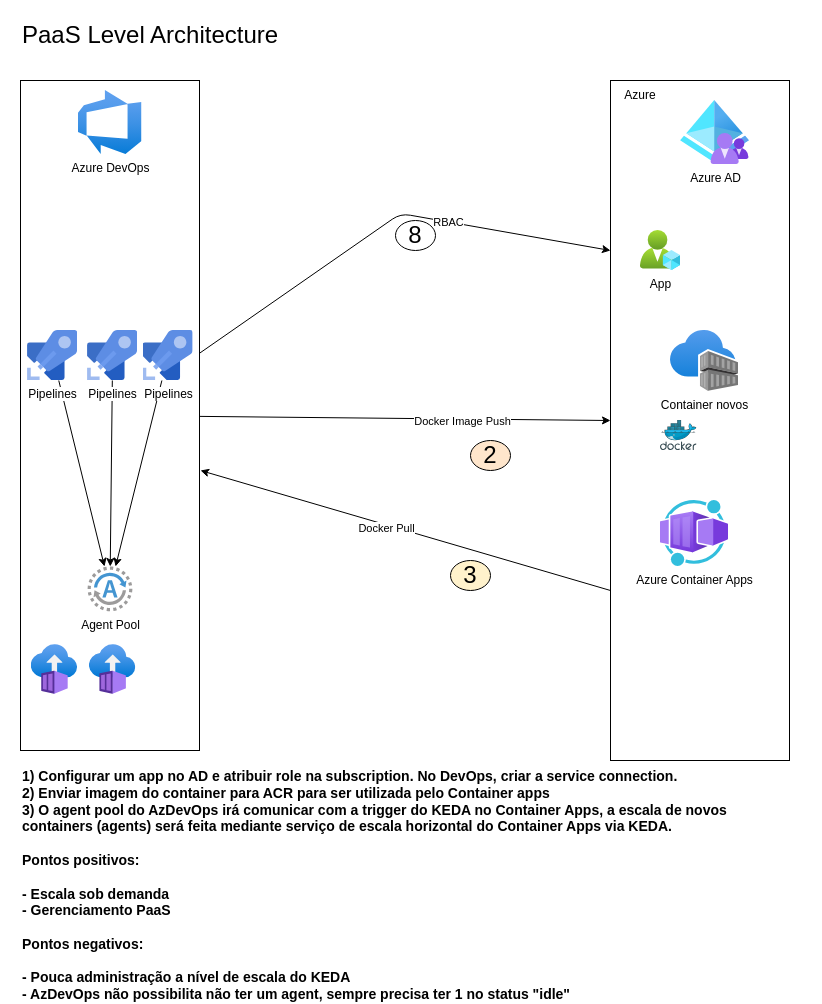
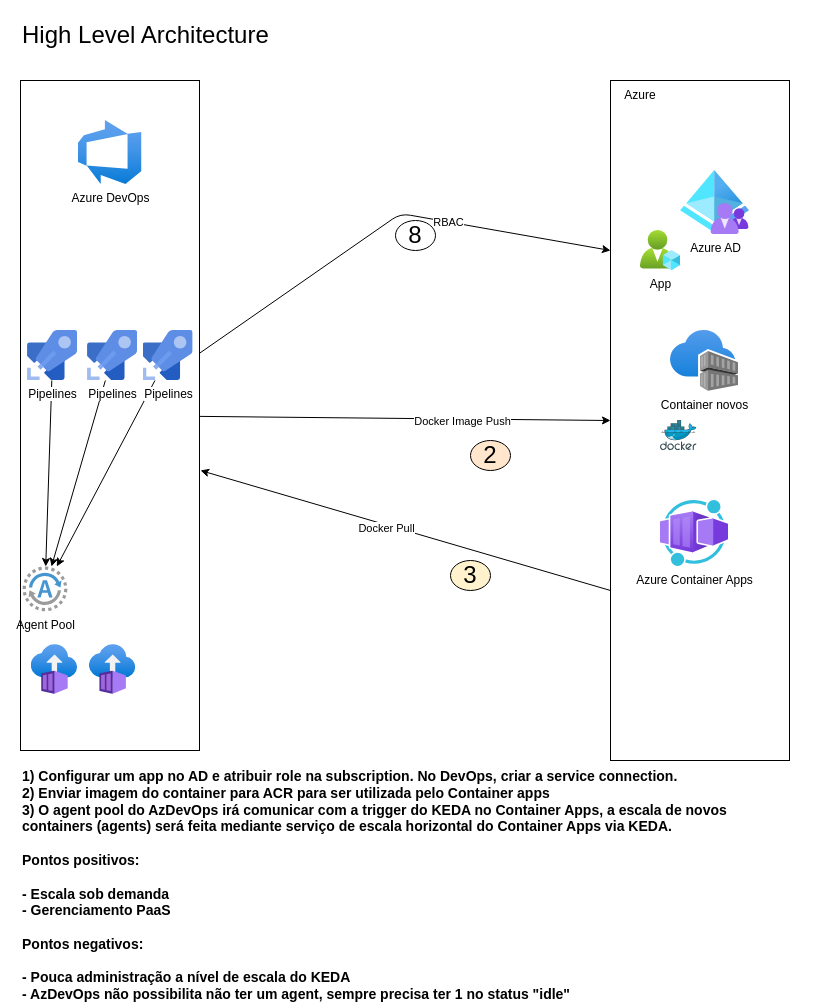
- <mxCell id="20" value="&lt;font style=&quot;font-size: 24px;&quot;&gt;PaaS Level Architecture&lt;/font&gt;" style="text;html=1;strokeColor=none;fillColor=none;align=left;verticalAlign=middle;whiteSpace=wrap;rounded=0;" vertex="1" parent="1"><mxGeometry x="20" y="20" width="393" height="30" as="geometry" /></mxCell>
+ <mxCell id="20" value="&lt;font style=&quot;font-size: 24px;&quot;&gt;High Level Architecture&lt;/font&gt;" style="text;html=1;strokeColor=none;fillColor=none;align=left;verticalAlign=middle;whiteSpace=wrap;rounded=0;" vertex="1" parent="1"><mxGeometry x="20" y="20" width="393" height="30" as="geometry" /></mxCell>
- <mxCell id="10" value="Azure DevOps" style="aspect=fixed;html=1;points=[];align=center;image;fontSize=12;image=img/lib/azure2/devops/Azure_DevOps.svg;" parent="1" vertex="1"><mxGeometry x="77.5" y="90" width="64" height="64" as="geometry" /></mxCell>
+ <mxCell id="10" value="Azure DevOps" style="aspect=fixed;html=1;points=[];align=center;image;fontSize=12;image=img/lib/azure2/devops/Azure_DevOps.svg;" parent="1" vertex="1"><mxGeometry x="77.5" y="120" width="64" height="64" as="geometry" /></mxCell>
- <mxCell id="12" value="Azure AD" style="aspect=fixed;html=1;points=[];align=center;image;fontSize=12;image=img/lib/azure2/identity/Azure_AD_B2C.svg;" vertex="1" parent="1"><mxGeometry x="680" y="100" width="69" height="64" as="geometry" /></mxCell>
+ <mxCell id="12" value="Azure AD" style="aspect=fixed;html=1;points=[];align=center;image;fontSize=12;image=img/lib/azure2/identity/Azure_AD_B2C.svg;" vertex="1" parent="1"><mxGeometry x="680" y="170" width="69" height="64" as="geometry" /></mxCell>
- <mxCell id="18" value="Agent Pool" style="shadow=0;dashed=0;html=1;strokeColor=none;fillColor=#4495D1;labelPosition=center;verticalLabelPosition=bottom;verticalAlign=top;align=center;outlineConnect=0;shape=mxgraph.veeam.2d.agent;pointerEvents=1;" vertex="1" parent="1"><mxGeometry x="87.1" y="566" width="44.8" height="44.8" as="geometry" /></mxCell>
+ <mxCell id="18" value="Agent Pool" style="shadow=0;dashed=0;html=1;strokeColor=none;fillColor=#4495D1;labelPosition=center;verticalLabelPosition=bottom;verticalAlign=top;align=center;outlineConnect=0;shape=mxgraph.veeam.2d.agent;pointerEvents=1;" vertex="1" parent="1"><mxGeometry x="22.1" y="566" width="44.8" height="44.8" as="geometry" /></mxCell>
